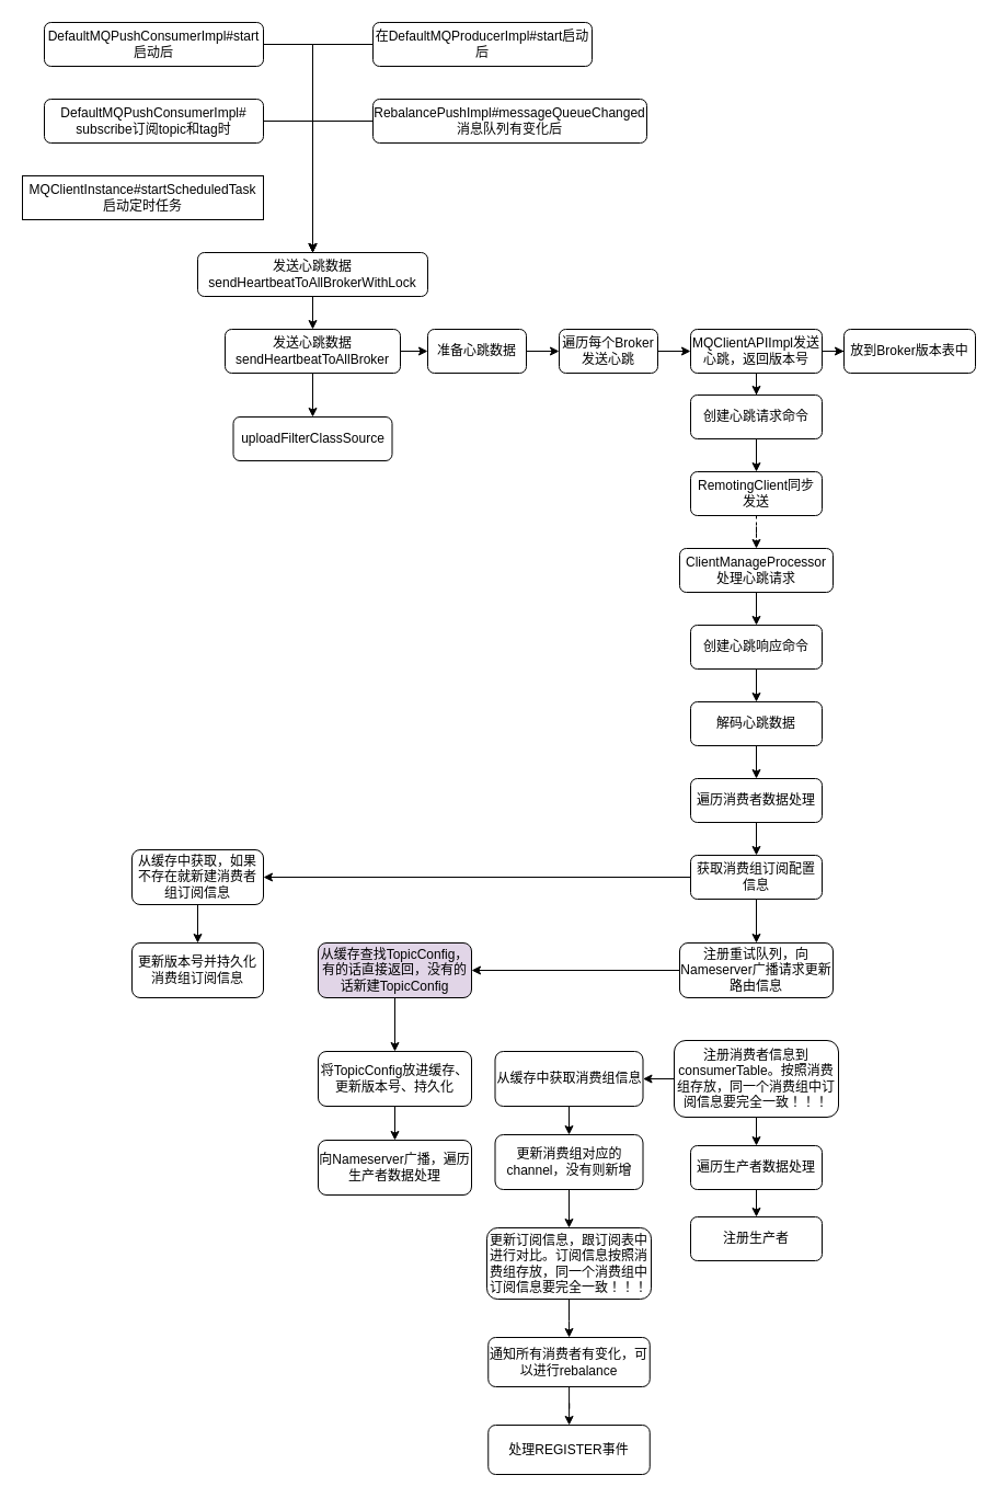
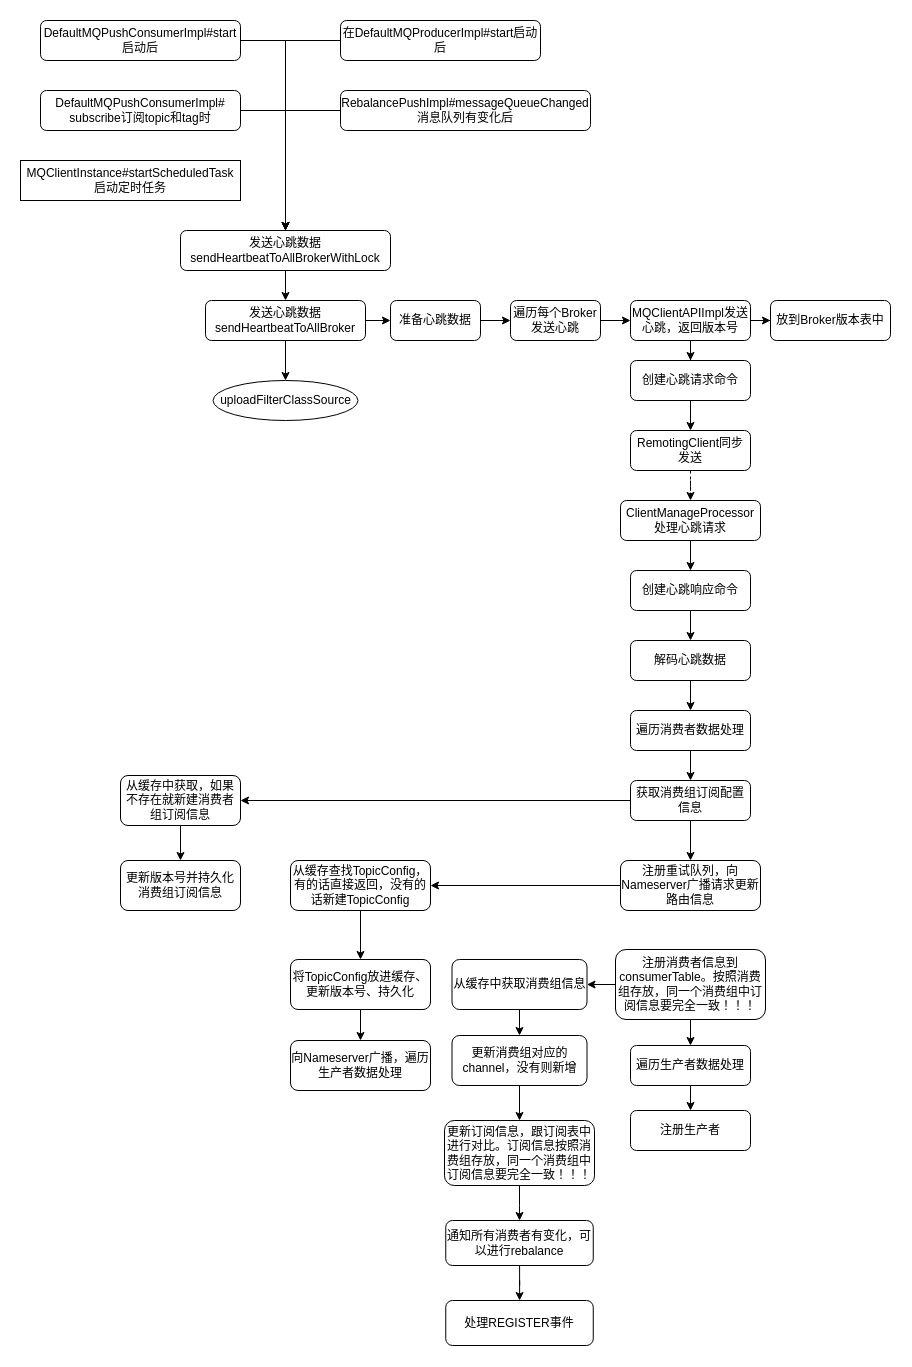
- <mxCell id="21" value="uploadFilterClassSource" style="rounded=1;whiteSpace=wrap;html=1;fontSize=12;glass=0;strokeWidth=1;shadow=0;" parent="1" vertex="1"><mxGeometry x="212.5" y="380" width="145" height="40" as="geometry" /></mxCell>
+ <mxCell id="21" value="uploadFilterClassSource" style="ellipse;whiteSpace=wrap;html=1;fontSize=12;glass=0;strokeWidth=1;shadow=0;" parent="1" vertex="1"><mxGeometry x="212.5" y="380" width="145" height="40" as="geometry" /></mxCell>
- <mxCell id="46" value="从缓存查找TopicConfig，有的话直接返回，没有的话新建TopicConfig" style="rounded=1;whiteSpace=wrap;html=1;fontSize=12;glass=0;strokeWidth=1;shadow=0;fillColor=#e1d5e7;" parent="1" vertex="1"><mxGeometry x="290" y="860" width="140" height="50" as="geometry" /></mxCell>
+ <mxCell id="46" value="从缓存查找TopicConfig，有的话直接返回，没有的话新建TopicConfig" style="rounded=1;whiteSpace=wrap;html=1;fontSize=12;glass=0;strokeWidth=1;shadow=0;" parent="1" vertex="1"><mxGeometry x="290" y="860" width="140" height="50" as="geometry" /></mxCell>
